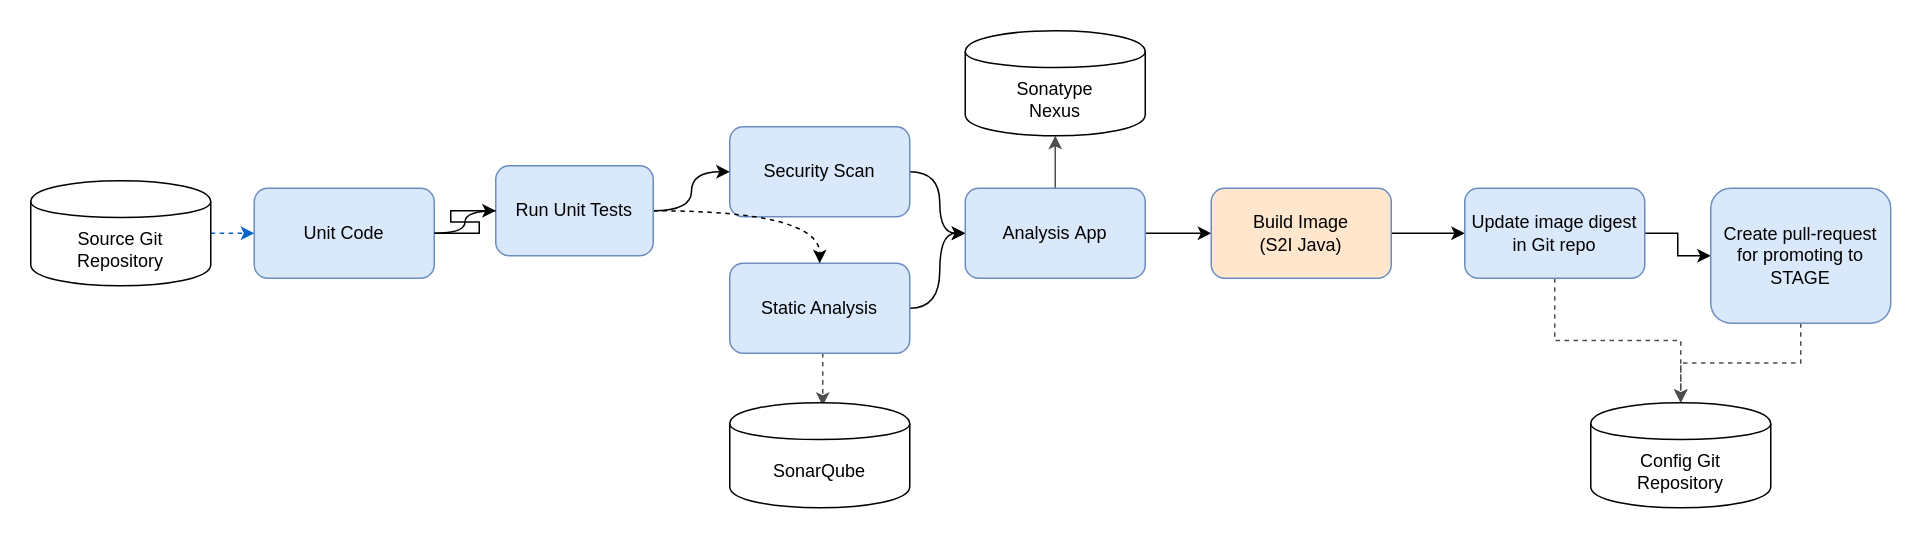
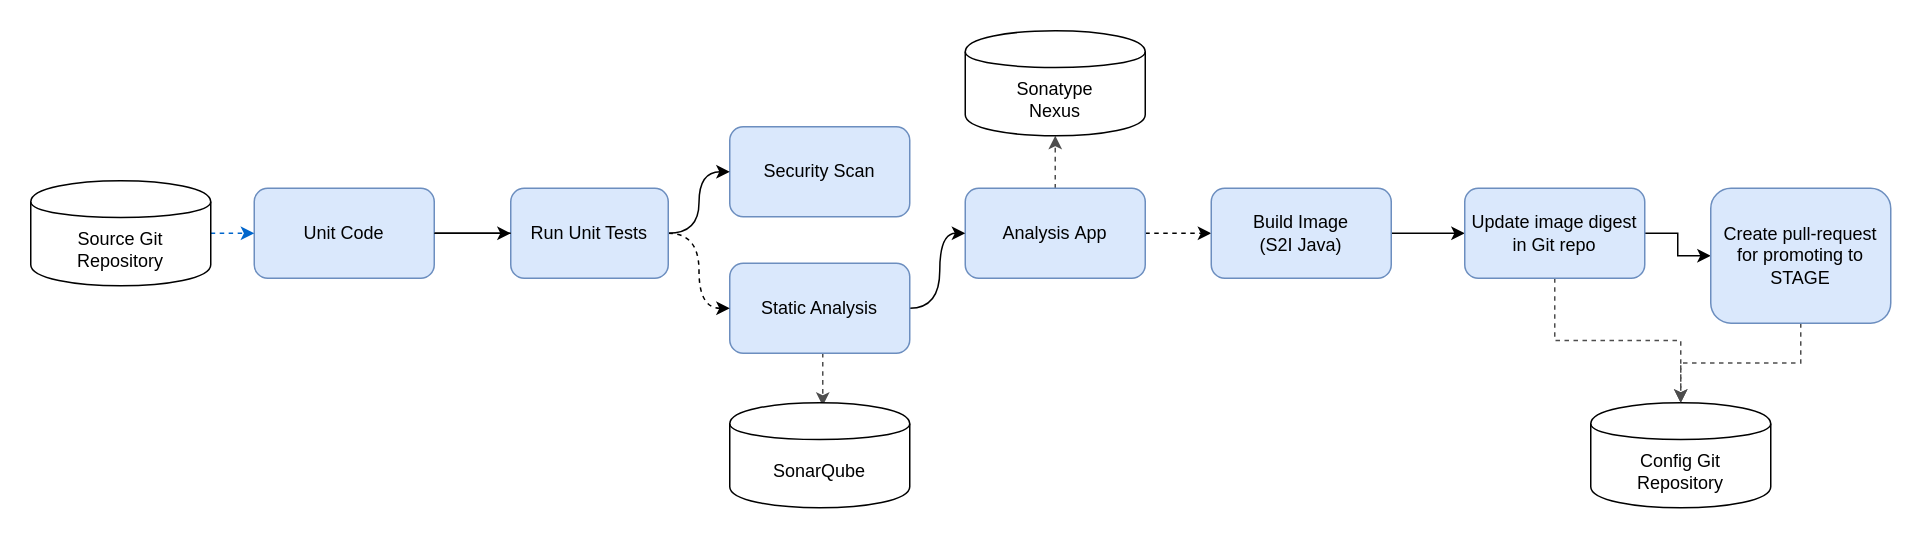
- <mxCell id="6" style="edgeStyle=orthogonalEdgeStyle;curved=1;rounded=0;orthogonalLoop=1;jettySize=auto;html=1;exitX=0.5;exitY=0;exitDx=0;exitDy=0;entryX=0.5;entryY=1;entryDx=0;entryDy=0;dashed=0;strokeColor=#4D4D4D;" parent="1" source="9" target="13" edge="1"><mxGeometry relative="1" as="geometry"><mxPoint x="703" y="95" as="targetPoint" /></mxGeometry></mxCell>
+ <mxCell id="6" style="edgeStyle=orthogonalEdgeStyle;curved=1;rounded=0;orthogonalLoop=1;jettySize=auto;html=1;exitX=0.5;exitY=0;exitDx=0;exitDy=0;entryX=0.5;entryY=1;entryDx=0;entryDy=0;dashed=1;strokeColor=#4D4D4D;" parent="1" source="9" target="13" edge="1"><mxGeometry relative="1" as="geometry"><mxPoint x="703" y="95" as="targetPoint" /></mxGeometry></mxCell>
- <mxCell id="7" style="edgeStyle=orthogonalEdgeStyle;curved=1;rounded=0;orthogonalLoop=1;jettySize=auto;html=1;entryX=0;entryY=0.5;entryDx=0;entryDy=0;" parent="1" source="17" target="9" edge="1"><mxGeometry relative="1" as="geometry" /></mxCell>
- <mxCell id="24" value="Run Unit Tests" style="rounded=1;whiteSpace=wrap;html=1;fillColor=#dae8fc;strokeColor=#6c8ebf;" parent="1" vertex="1"><mxGeometry x="330" y="110" width="105" height="60" as="geometry" /></mxCell>
+ <mxCell id="24" value="Run Unit Tests" style="rounded=1;whiteSpace=wrap;html=1;fillColor=#dae8fc;strokeColor=#6c8ebf;" parent="1" vertex="1"><mxGeometry x="340" y="125" width="105" height="60" as="geometry" /></mxCell>
- <mxCell id="8" style="edgeStyle=orthogonalEdgeStyle;rounded=0;orthogonalLoop=1;jettySize=auto;html=1;exitX=1;exitY=0.5;exitDx=0;exitDy=0;entryX=0;entryY=0.5;entryDx=0;entryDy=0;" parent="1" source="9" target="16" edge="1"><mxGeometry relative="1" as="geometry" /></mxCell>
+ <mxCell id="8" style="edgeStyle=orthogonalEdgeStyle;rounded=0;orthogonalLoop=1;jettySize=auto;html=1;exitX=1;exitY=0.5;exitDx=0;exitDy=0;entryX=0;entryY=0.5;entryDx=0;entryDy=0;dashed=1;" parent="1" source="9" target="16" edge="1"><mxGeometry relative="1" as="geometry" /></mxCell>
- <mxCell id="16" value="Build Image&lt;br&gt;(S2I Java)" style="rounded=1;whiteSpace=wrap;html=1;fillColor=#ffe6cc;strokeColor=#6c8ebf;" parent="1" vertex="1"><mxGeometry x="807" y="125" width="120" height="60" as="geometry" /></mxCell>
+ <mxCell id="16" value="Build Image&lt;br&gt;(S2I Java)" style="rounded=1;whiteSpace=wrap;html=1;fillColor=#dae8fc;strokeColor=#6c8ebf;" parent="1" vertex="1"><mxGeometry x="807" y="125" width="120" height="60" as="geometry" /></mxCell>
